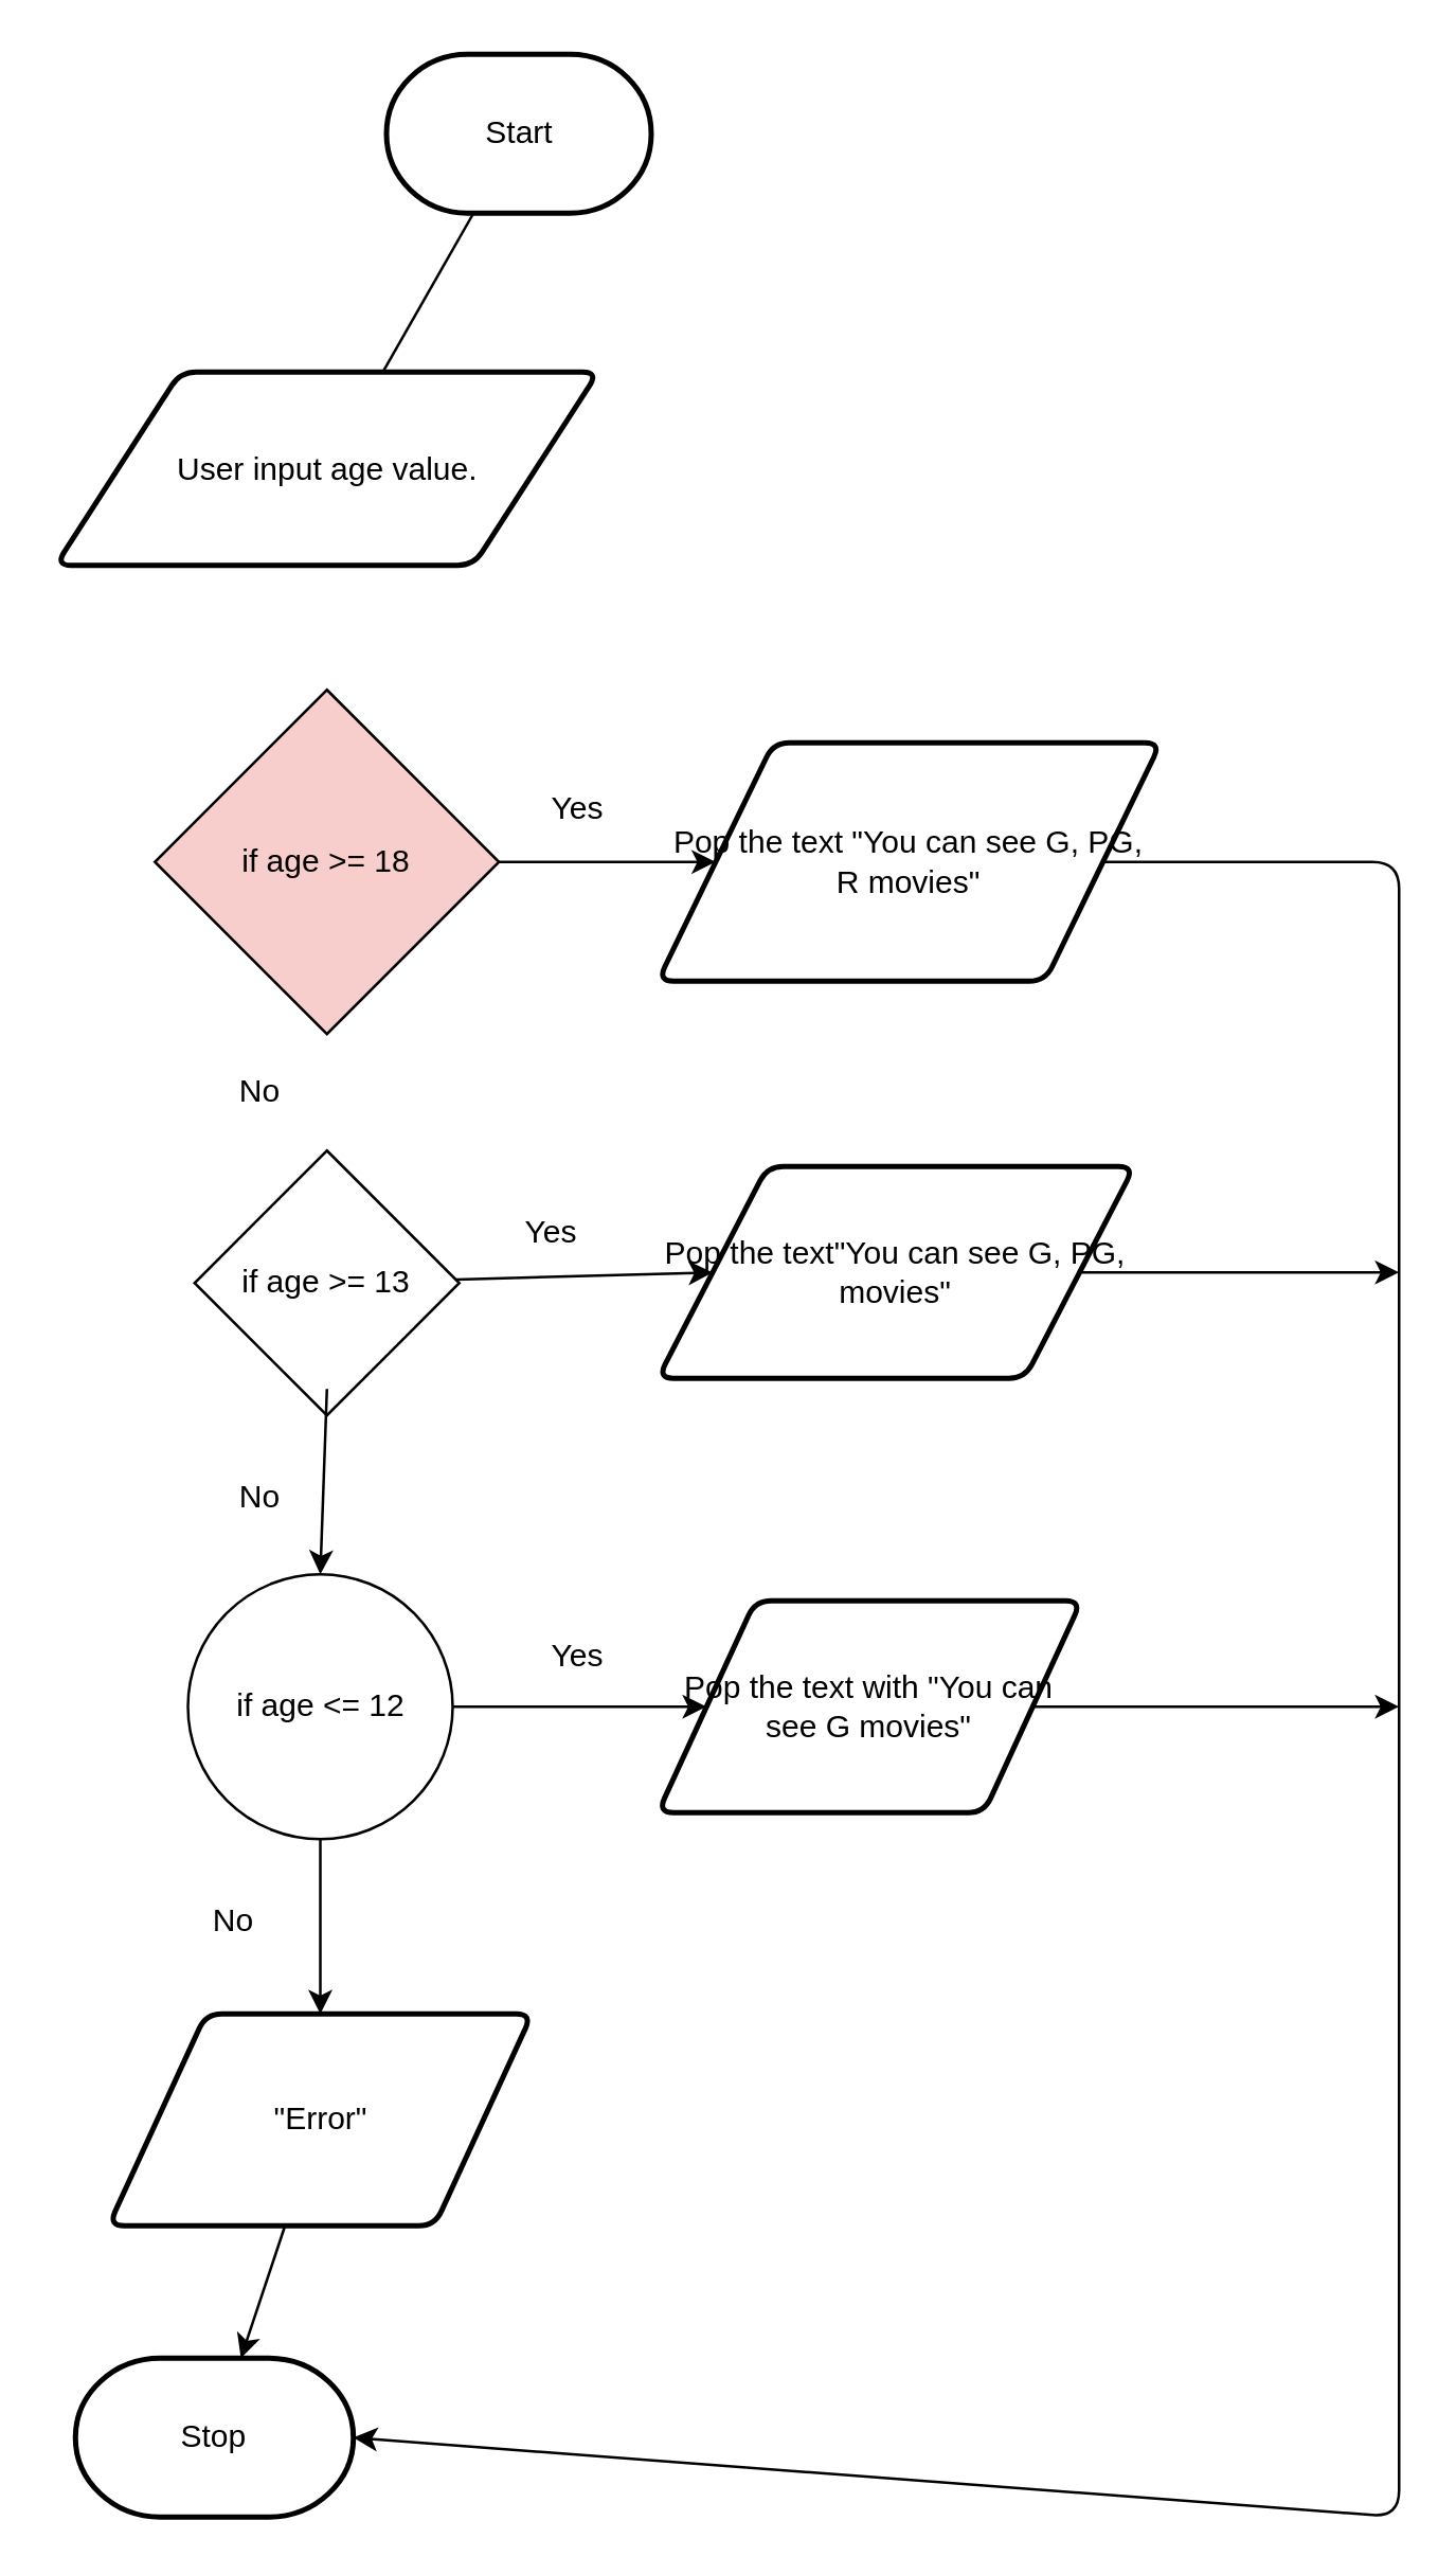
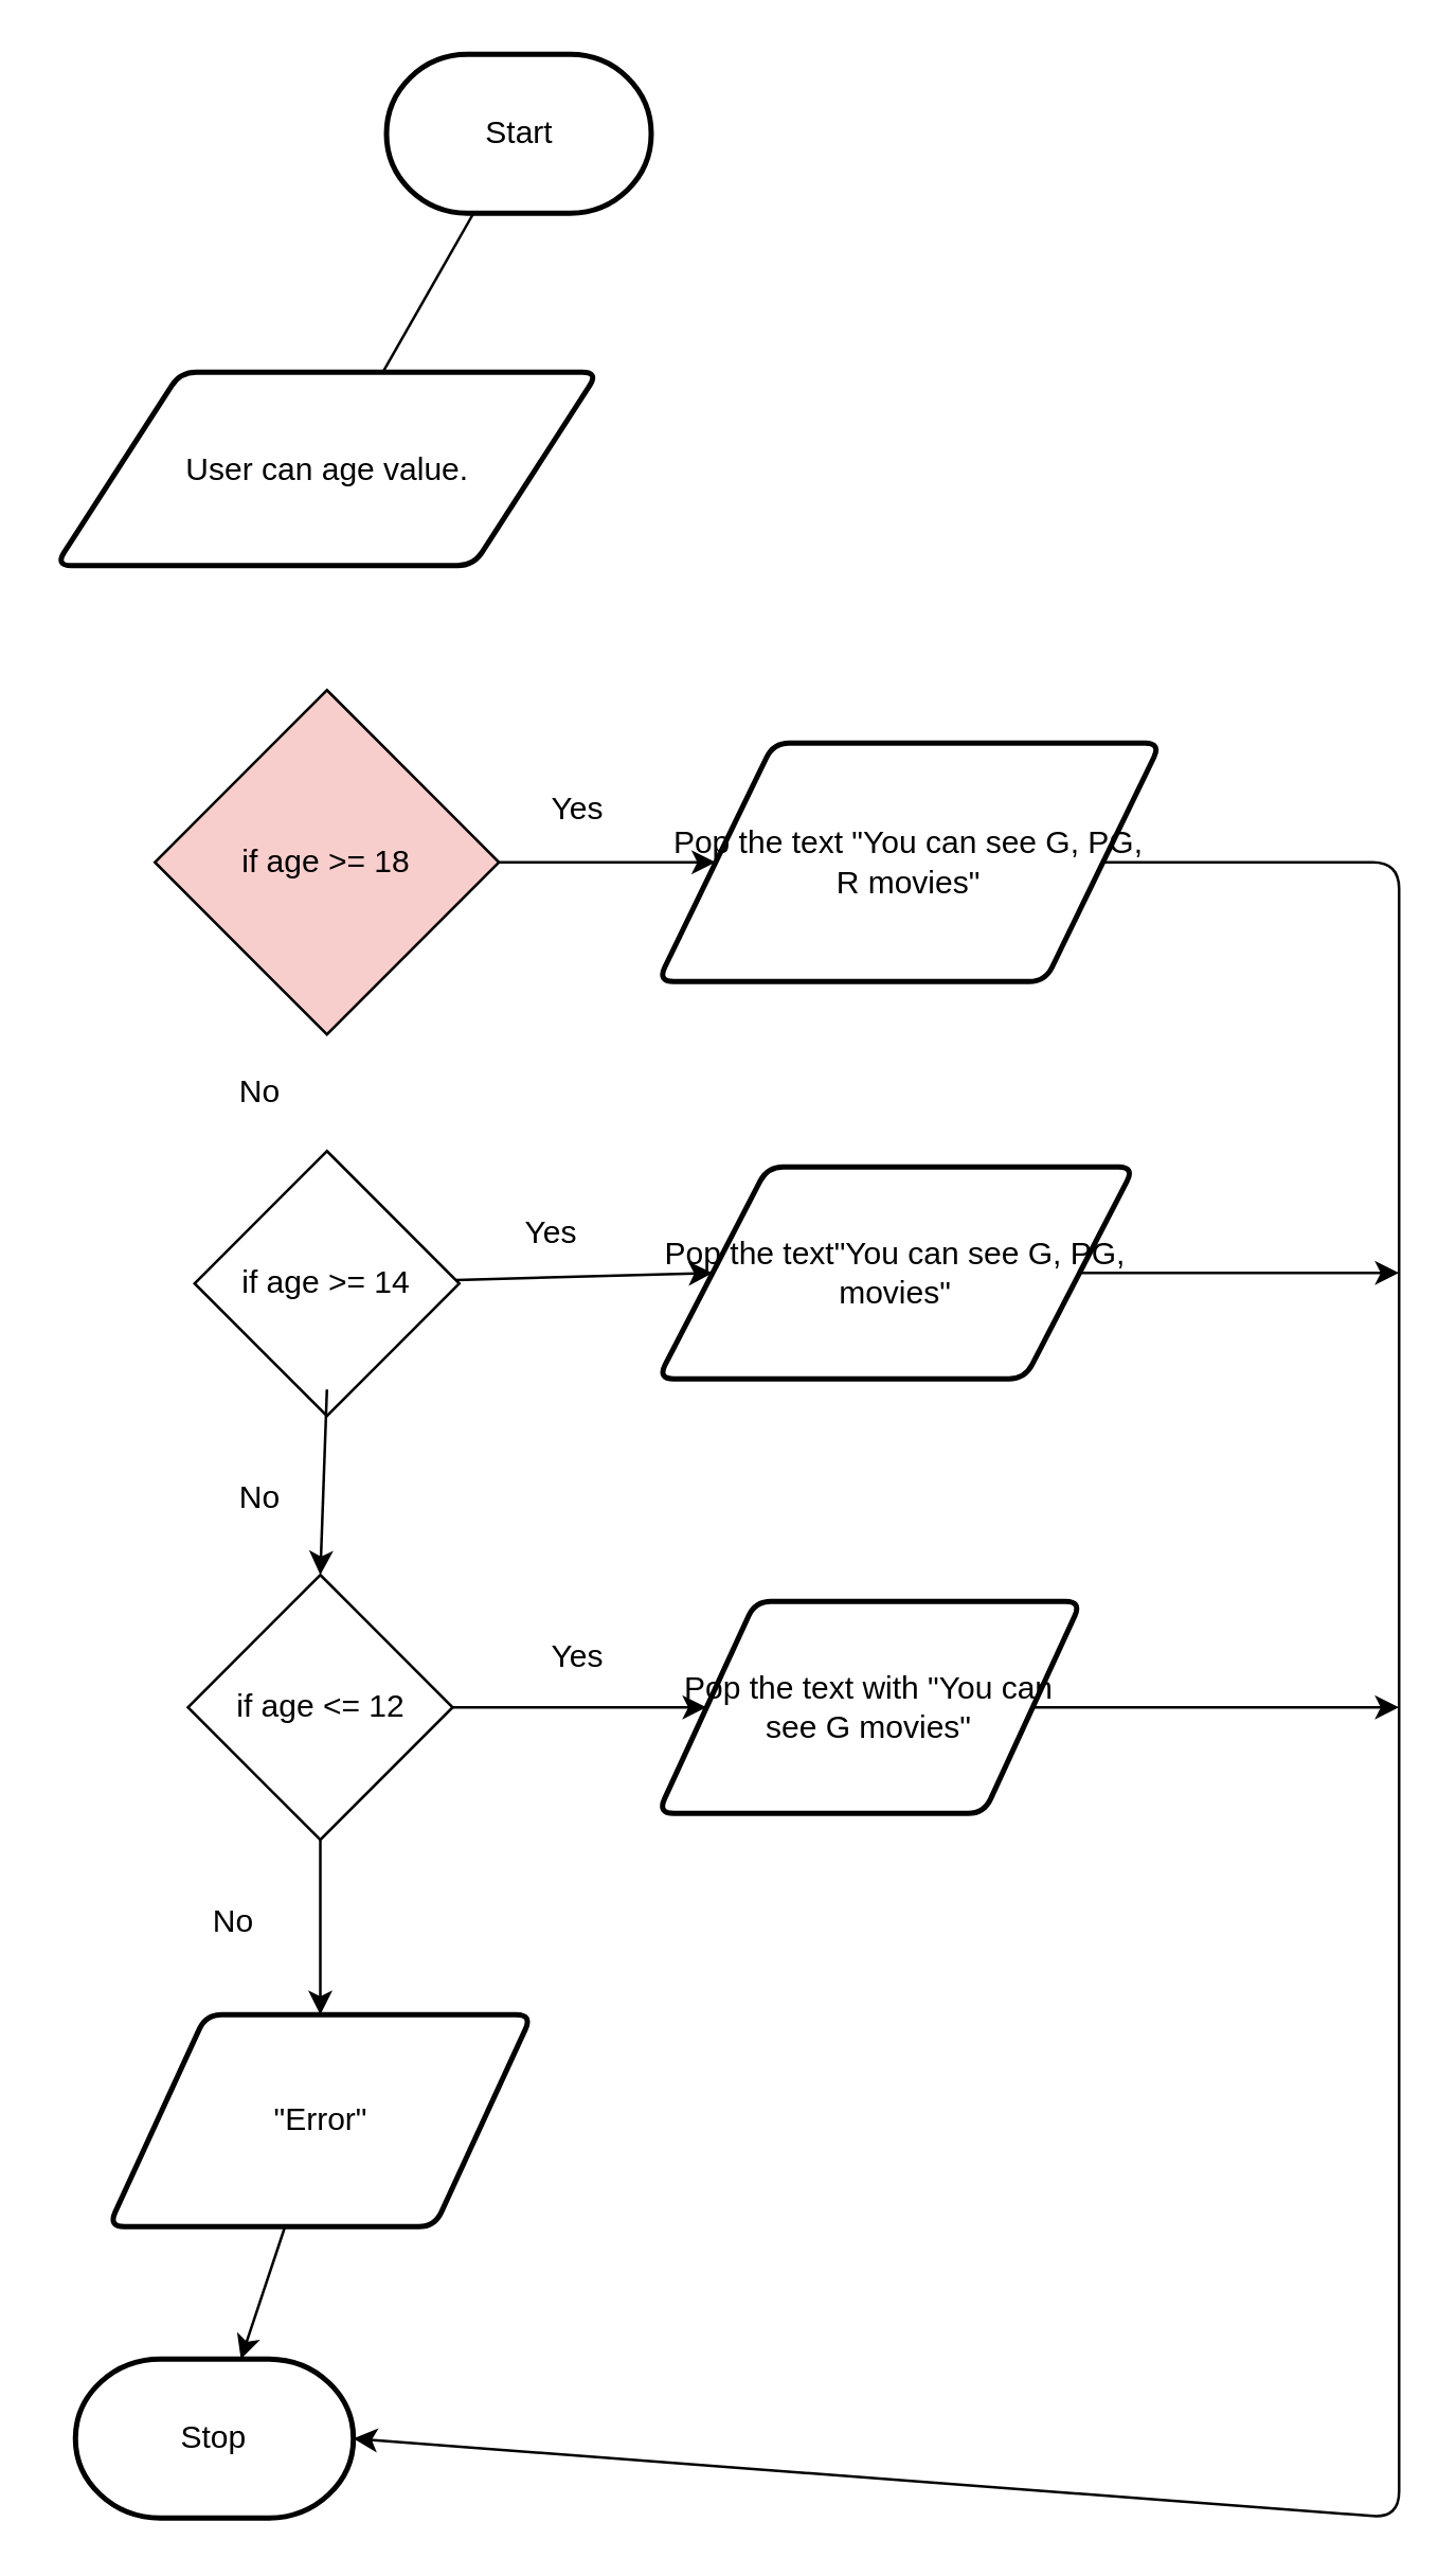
- <mxCell id="6" value="User input age value." style="shape=parallelogram;html=1;strokeWidth=2;perimeter=parallelogramPerimeter;whiteSpace=wrap;rounded=1;arcSize=12;size=0.23;" vertex="1" parent="1"><mxGeometry x="20.5" y="140" width="205" height="73" as="geometry" /></mxCell>
+ <mxCell id="6" value="User can age value." style="shape=parallelogram;html=1;strokeWidth=2;perimeter=parallelogramPerimeter;whiteSpace=wrap;rounded=1;arcSize=12;size=0.23;" vertex="1" parent="1"><mxGeometry x="20.5" y="140" width="205" height="73" as="geometry" /></mxCell>
- <mxCell id="12" value="if age &amp;gt;= 13" style="rhombus;whiteSpace=wrap;html=1;" vertex="1" parent="1"><mxGeometry x="73" y="434" width="100" height="100" as="geometry" /></mxCell>
+ <mxCell id="12" value="if age &amp;gt;= 14" style="rhombus;whiteSpace=wrap;html=1;" vertex="1" parent="1"><mxGeometry x="73" y="434" width="100" height="100" as="geometry" /></mxCell>
- <mxCell id="16" value="if age &amp;lt;= 12" style="ellipse;whiteSpace=wrap;html=1;" vertex="1" parent="1"><mxGeometry x="70.5" y="594" width="100" height="100" as="geometry" /></mxCell>
+ <mxCell id="16" value="if age &amp;lt;= 12" style="rhombus;whiteSpace=wrap;html=1;" vertex="1" parent="1"><mxGeometry x="70.5" y="594" width="100" height="100" as="geometry" /></mxCell>
